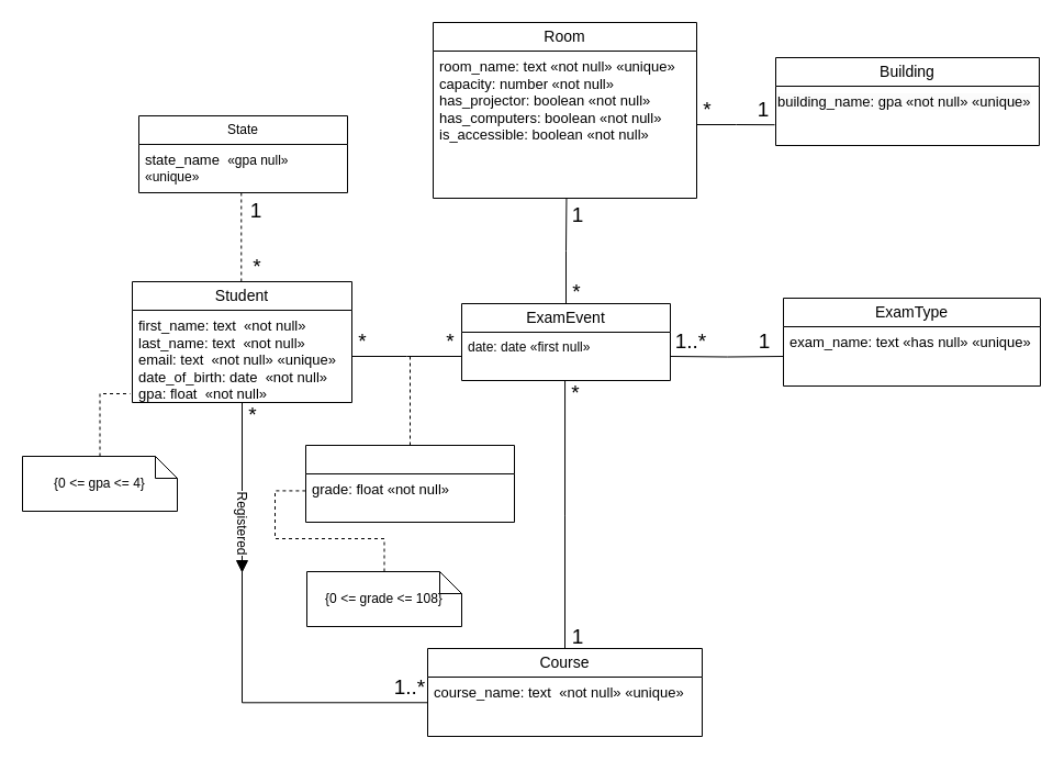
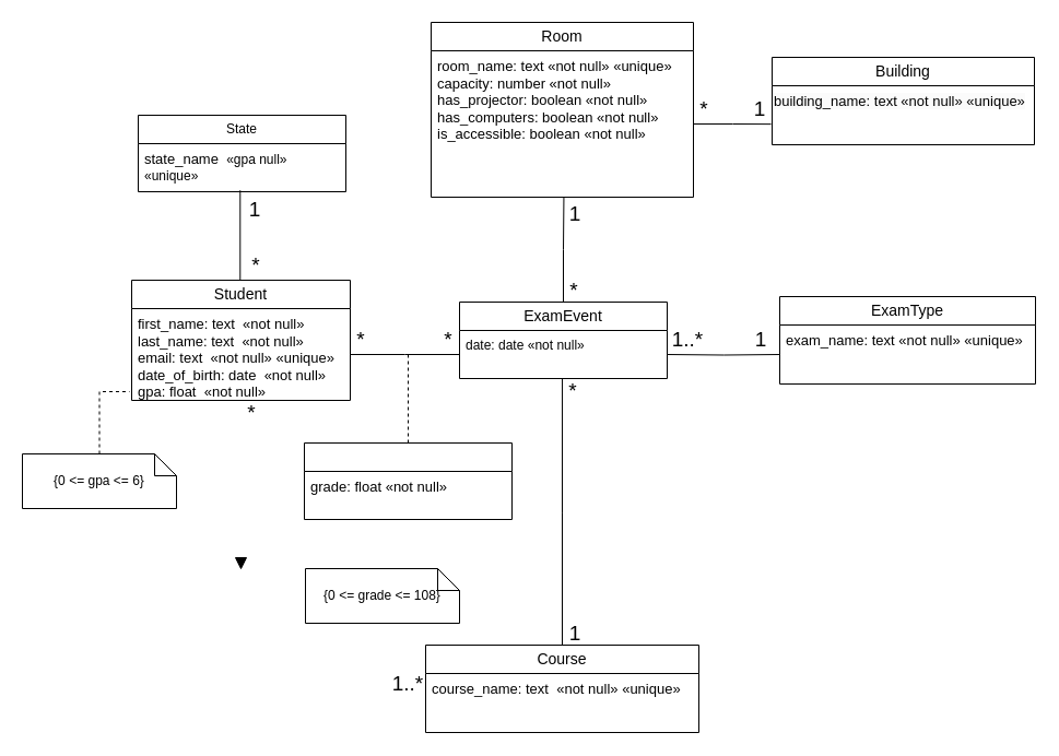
- <mxCell id="34" value="&lt;span style=&quot;color: rgb(0, 0, 0); font-family: Helvetica; font-size: 13px; font-style: normal; font-variant-ligatures: normal; font-variant-caps: normal; font-weight: 400; letter-spacing: normal; orphans: 2; text-align: left; text-indent: 0px; text-transform: none; widows: 2; word-spacing: 0px; -webkit-text-stroke-width: 0px; background-color: rgb(251, 251, 251); text-decoration-thickness: initial; text-decoration-style: initial; text-decoration-color: initial; float: none; display: inline !important;&quot;&gt;building_name: gpa «not null» «unique»&lt;/span&gt;" style="text;whiteSpace=wrap;html=1;" parent="33" vertex="1"><mxGeometry y="26" width="240" height="54" as="geometry" /></mxCell>
+ <mxCell id="34" value="&lt;span style=&quot;color: rgb(0, 0, 0); font-family: Helvetica; font-size: 13px; font-style: normal; font-variant-ligatures: normal; font-variant-caps: normal; font-weight: 400; letter-spacing: normal; orphans: 2; text-align: left; text-indent: 0px; text-transform: none; widows: 2; word-spacing: 0px; -webkit-text-stroke-width: 0px; background-color: rgb(251, 251, 251); text-decoration-thickness: initial; text-decoration-style: initial; text-decoration-color: initial; float: none; display: inline !important;&quot;&gt;building_name: text «not null» «unique»&lt;/span&gt;" style="text;whiteSpace=wrap;html=1;" parent="33" vertex="1"><mxGeometry y="26" width="240" height="54" as="geometry" /></mxCell>
- <mxCell id="2" value="" style="edgeStyle=orthogonalEdgeStyle;rounded=0;orthogonalLoop=1;jettySize=auto;html=1;entryX=0.491;entryY=0.97;entryDx=0;entryDy=0;entryPerimeter=0;endArrow=none;endFill=0;dashed=1;" edge="1" parent="1" source="3" target="39"><mxGeometry relative="1" as="geometry"><Array as="points"><mxPoint x="220" y="174" /></Array></mxGeometry></mxCell>
+ <mxCell id="2" value="" style="edgeStyle=orthogonalEdgeStyle;rounded=0;orthogonalLoop=1;jettySize=auto;html=1;entryX=0.491;entryY=0.97;entryDx=0;entryDy=0;entryPerimeter=0;endArrow=none;endFill=0;" edge="1" parent="1" source="3" target="39"><mxGeometry relative="1" as="geometry"><Array as="points"><mxPoint x="220" y="174" /></Array></mxGeometry></mxCell>
- <mxCell id="21" value="&lt;font style=&quot;font-size: 13px;&quot;&gt;exam_name: text «has null» «unique»&lt;/font&gt;" style="text;strokeColor=none;fillColor=none;align=left;verticalAlign=top;spacingLeft=4;spacingRight=4;overflow=hidden;rotatable=0;points=[[0,0.5],[1,0.5]];portConstraint=eastwest;whiteSpace=wrap;html=1;" parent="20" vertex="1"><mxGeometry y="26" width="234" height="54" as="geometry" /></mxCell>
+ <mxCell id="21" value="&lt;font style=&quot;font-size: 13px;&quot;&gt;exam_name: text «not null» «unique»&lt;/font&gt;" style="text;strokeColor=none;fillColor=none;align=left;verticalAlign=top;spacingLeft=4;spacingRight=4;overflow=hidden;rotatable=0;points=[[0,0.5],[1,0.5]];portConstraint=eastwest;whiteSpace=wrap;html=1;" parent="20" vertex="1"><mxGeometry y="26" width="234" height="54" as="geometry" /></mxCell>
- <mxCell id="12" value="date: date «first null»" style="text;strokeColor=none;fillColor=none;align=left;verticalAlign=top;spacingLeft=4;spacingRight=4;overflow=hidden;rotatable=0;points=[[0,0.5],[1,0.5]];portConstraint=eastwest;whiteSpace=wrap;html=1;" parent="11" vertex="1"><mxGeometry y="26" width="190" height="44" as="geometry" /></mxCell>
+ <mxCell id="12" value="date: date «not null»" style="text;strokeColor=none;fillColor=none;align=left;verticalAlign=top;spacingLeft=4;spacingRight=4;overflow=hidden;rotatable=0;points=[[0,0.5],[1,0.5]];portConstraint=eastwest;whiteSpace=wrap;html=1;" parent="11" vertex="1"><mxGeometry y="26" width="190" height="44" as="geometry" /></mxCell>
- <mxCell id="45" value="{0 &amp;lt;= gpa &amp;lt;= 4}" style="shape=note;size=20;whiteSpace=wrap;html=1;" vertex="1" parent="1"><mxGeometry x="20" y="415" width="141" height="50" as="geometry" /></mxCell>
+ <mxCell id="45" value="{0 &amp;lt;= gpa &amp;lt;= 6}" style="shape=note;size=20;whiteSpace=wrap;html=1;" vertex="1" parent="1"><mxGeometry x="20" y="415" width="141" height="50" as="geometry" /></mxCell>
- <mxCell id="42" value="" style="edgeStyle=orthogonalEdgeStyle;rounded=0;orthogonalLoop=1;jettySize=auto;html=1;endArrow=none;endFill=0;dashed=1;entryX=-0.003;entryY=0.351;entryDx=0;entryDy=0;entryPerimeter=0;" edge="1" parent="1" source="43" target="32"><mxGeometry relative="1" as="geometry"><Array as="points"><mxPoint x="349" y="490" /><mxPoint x="250" y="490" /><mxPoint x="250" y="446" /></Array></mxGeometry></mxCell>
- <mxCell id="25" style="edgeStyle=orthogonalEdgeStyle;rounded=0;orthogonalLoop=1;jettySize=auto;html=1;entryX=-0.002;entryY=0.431;entryDx=0;entryDy=0;entryPerimeter=0;endArrow=none;endFill=0;" parent="1" source="3" target="6" edge="1"><mxGeometry relative="1" as="geometry" /></mxCell>
- <mxCell id="26" value="&lt;font style=&quot;font-size: 12px;&quot;&gt;Registered&lt;/font&gt;" style="edgeLabel;html=1;align=center;verticalAlign=middle;resizable=0;points=[];rotation=90;fontSize=12;" parent="25" vertex="1" connectable="0"><mxGeometry x="-0.486" y="3" relative="1" as="geometry"><mxPoint x="-2" y="-5" as="offset" /></mxGeometry></mxCell>
